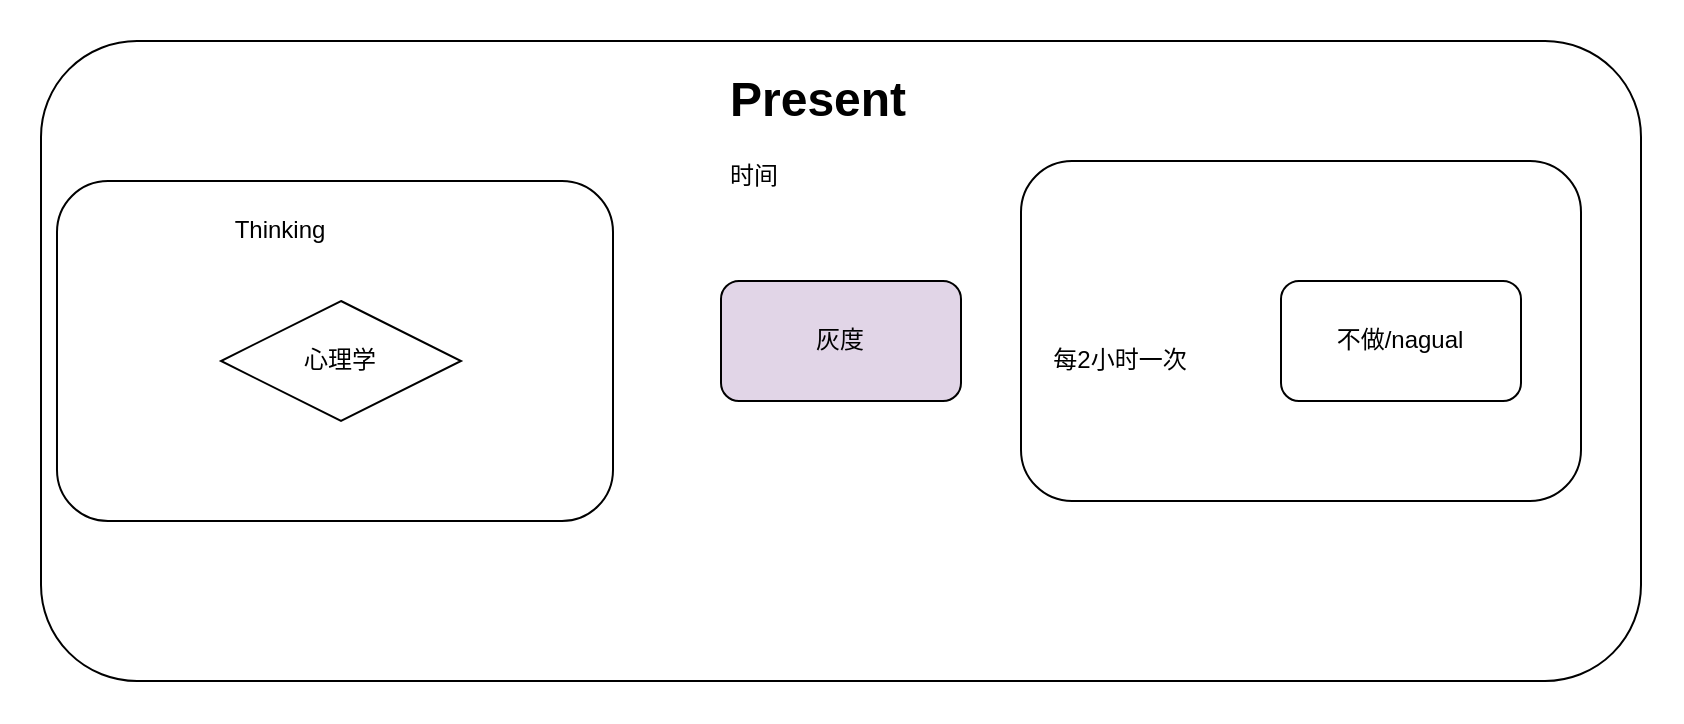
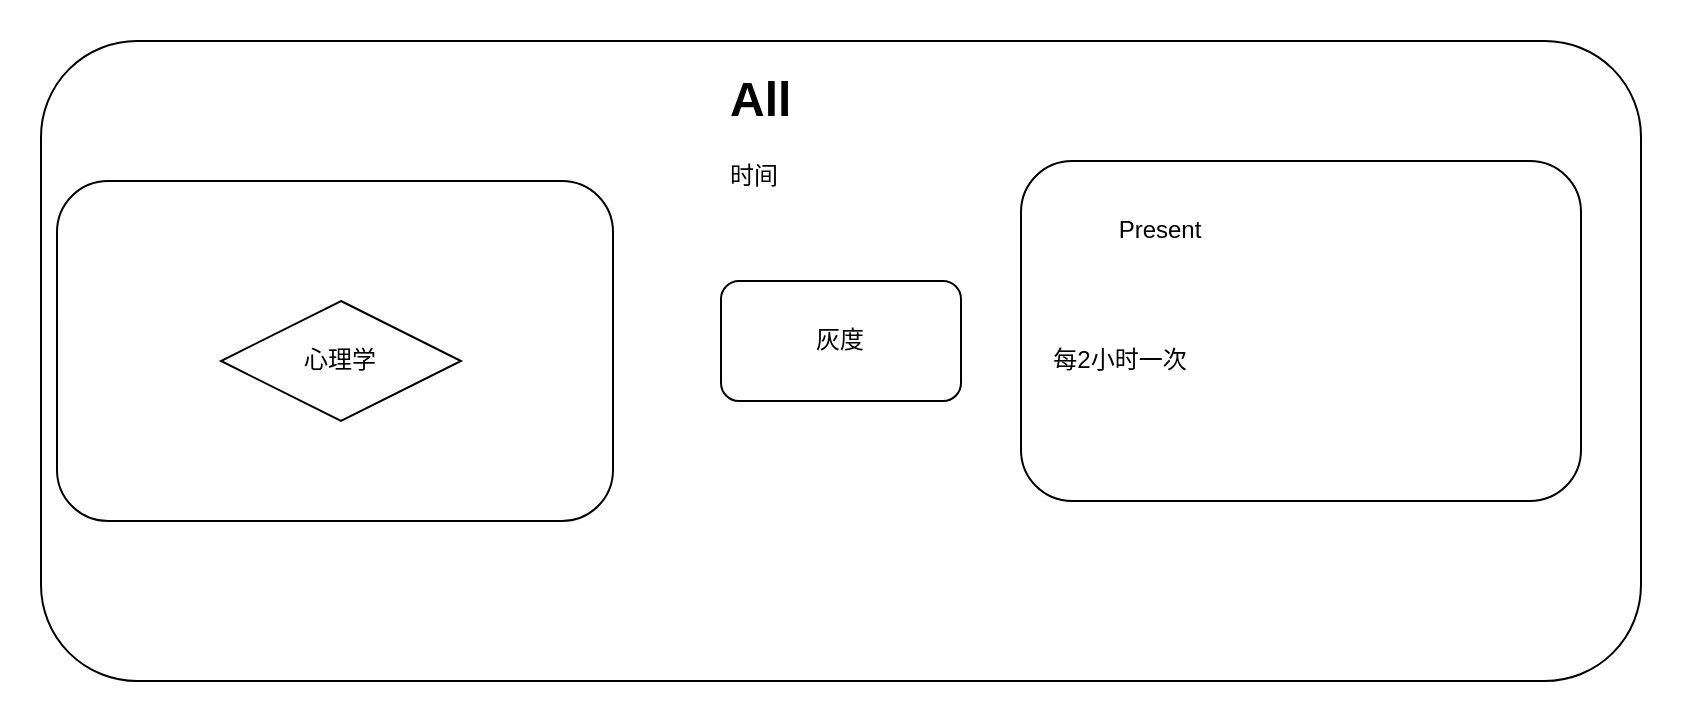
- <mxCell id="9" value="&lt;h1&gt;Present&lt;/h1&gt;&lt;p&gt;时间&lt;/p&gt;" style="text;html=1;strokeColor=none;fillColor=none;spacing=5;spacingTop=-20;whiteSpace=wrap;overflow=hidden;rounded=0;" vertex="1" parent="1"><mxGeometry x="360" y="30" width="190" height="120" as="geometry" /></mxCell>
+ <mxCell id="9" value="&lt;h1&gt;All&lt;/h1&gt;&lt;p&gt;时间&lt;/p&gt;" style="text;html=1;strokeColor=none;fillColor=none;spacing=5;spacingTop=-20;whiteSpace=wrap;overflow=hidden;rounded=0;" vertex="1" parent="1"><mxGeometry x="360" y="30" width="190" height="120" as="geometry" /></mxCell>
- <mxCell id="6" value="Thinking" style="text;html=1;strokeColor=none;fillColor=none;align=center;verticalAlign=middle;whiteSpace=wrap;rounded=0;" vertex="1" parent="1"><mxGeometry x="110" y="100" width="60" height="30" as="geometry" /></mxCell>
+ <mxCell id="7" value="Present" style="text;html=1;strokeColor=none;fillColor=none;align=center;verticalAlign=middle;whiteSpace=wrap;rounded=0;" vertex="1" parent="1"><mxGeometry x="550" y="100" width="60" height="30" as="geometry" /></mxCell>
- <mxCell id="10" value="灰度" style="rounded=1;whiteSpace=wrap;html=1;fillColor=#e1d5e7;" vertex="1" parent="1"><mxGeometry x="360" y="140" width="120" height="60" as="geometry" /></mxCell>
+ <mxCell id="10" value="灰度" style="rounded=1;whiteSpace=wrap;html=1;" vertex="1" parent="1"><mxGeometry x="360" y="140" width="120" height="60" as="geometry" /></mxCell>
- <mxCell id="8" value="不做/nagual" style="rounded=1;whiteSpace=wrap;html=1;" vertex="1" parent="1"><mxGeometry x="640" y="140" width="120" height="60" as="geometry" /></mxCell>
